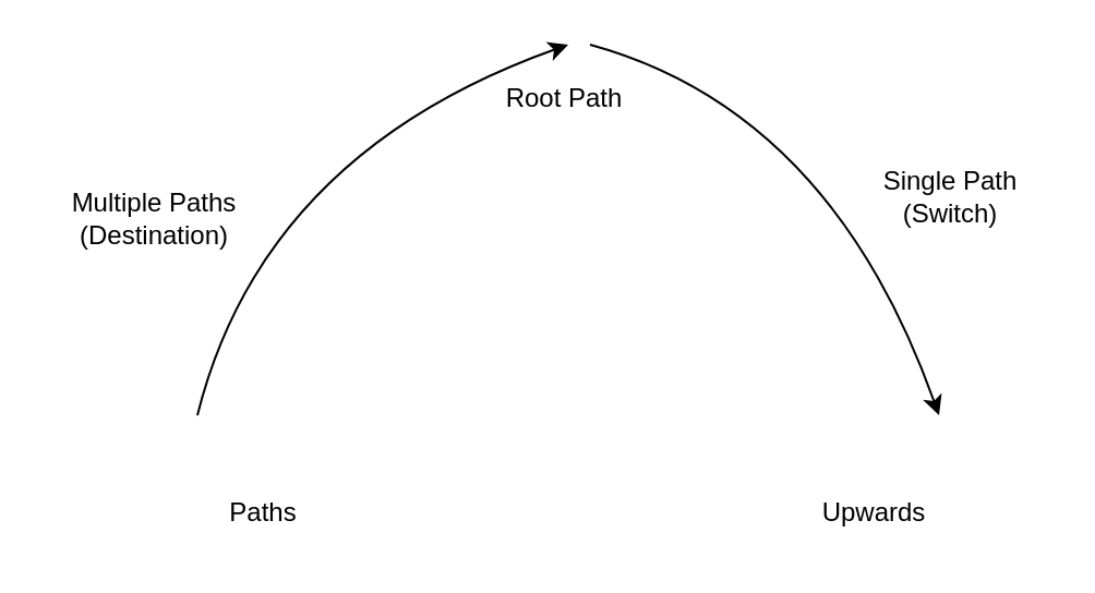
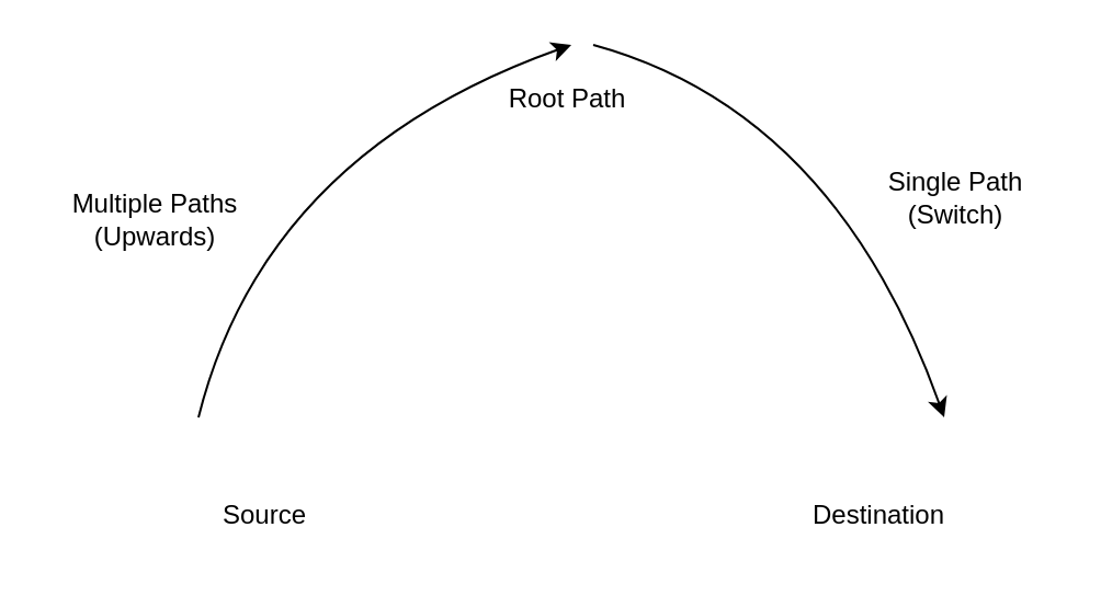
- <mxCell id="7" value="Multiple Paths&lt;br&gt;(Destination)" style="text;html=1;align=center;verticalAlign=middle;resizable=0;points=[];autosize=1;strokeColor=none;fillColor=none;" vertex="1" parent="1"><mxGeometry x="20" y="80" width="100" height="40" as="geometry" /></mxCell>
+ <mxCell id="7" value="Multiple Paths&lt;br&gt;(Upwards)" style="text;html=1;align=center;verticalAlign=middle;resizable=0;points=[];autosize=1;strokeColor=none;fillColor=none;" vertex="1" parent="1"><mxGeometry x="20" y="80" width="100" height="40" as="geometry" /></mxCell>
- <mxCell id="4" value="Paths" style="text;html=1;align=center;verticalAlign=middle;resizable=0;points=[];autosize=1;strokeColor=none;fillColor=none;" vertex="1" parent="1"><mxGeometry x="90" y="220" width="60" height="30" as="geometry" /></mxCell>
+ <mxCell id="4" value="Source" style="text;html=1;align=center;verticalAlign=middle;resizable=0;points=[];autosize=1;strokeColor=none;fillColor=none;" vertex="1" parent="1"><mxGeometry x="90" y="220" width="60" height="30" as="geometry" /></mxCell>
- <mxCell id="5" value="Upwards" style="text;html=1;align=center;verticalAlign=middle;resizable=0;points=[];autosize=1;strokeColor=none;fillColor=none;" vertex="1" parent="1"><mxGeometry x="360" y="220" width="80" height="30" as="geometry" /></mxCell>
+ <mxCell id="5" value="Destination" style="text;html=1;align=center;verticalAlign=middle;resizable=0;points=[];autosize=1;strokeColor=none;fillColor=none;" vertex="1" parent="1"><mxGeometry x="360" y="220" width="80" height="30" as="geometry" /></mxCell>
